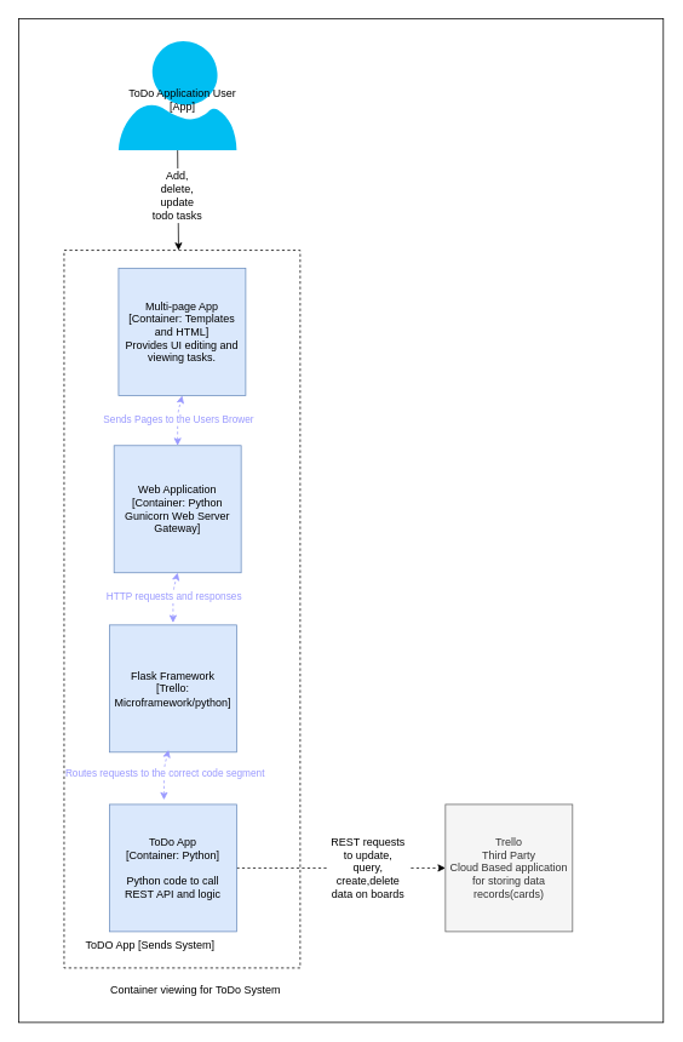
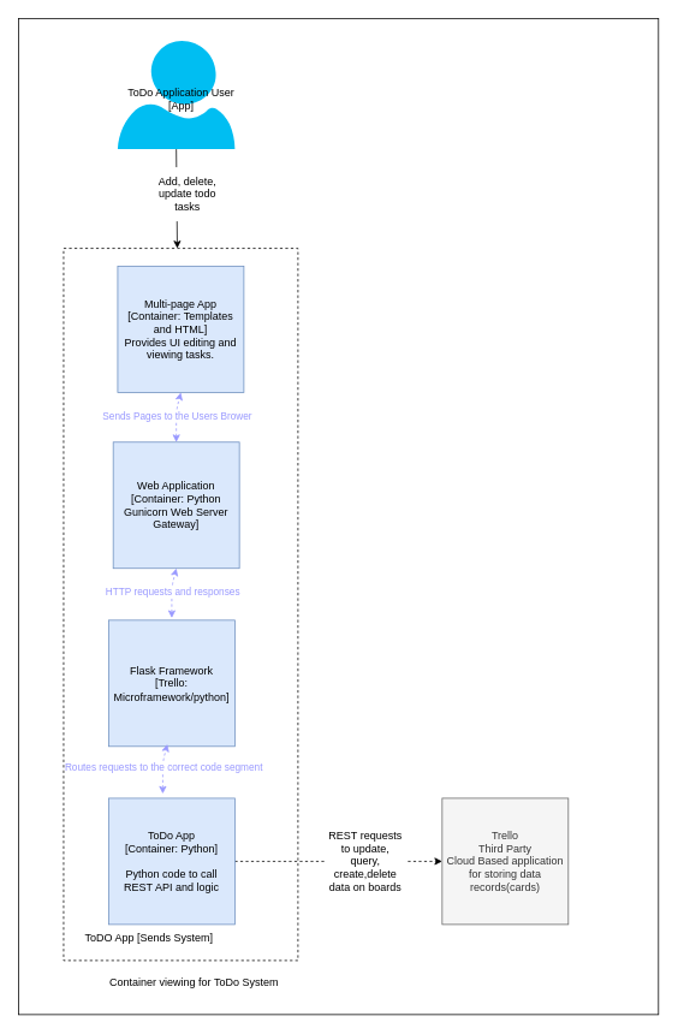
- <mxCell id="15" value="Add, delete, update todo tasks" style="text;html=1;strokeColor=none;align=center;verticalAlign=middle;whiteSpace=wrap;rounded=0;fillColor=#ffffff;" vertex="1" parent="1"><mxGeometry x="165" y="185" width="60" height="60" as="geometry" /></mxCell>
+ <mxCell id="15" value="Add, delete, update todo tasks" style="text;html=1;strokeColor=none;align=center;verticalAlign=middle;whiteSpace=wrap;rounded=0;fillColor=#ffffff;" vertex="1" parent="1"><mxGeometry x="165" y="185" width="85" height="60" as="geometry" /></mxCell>
